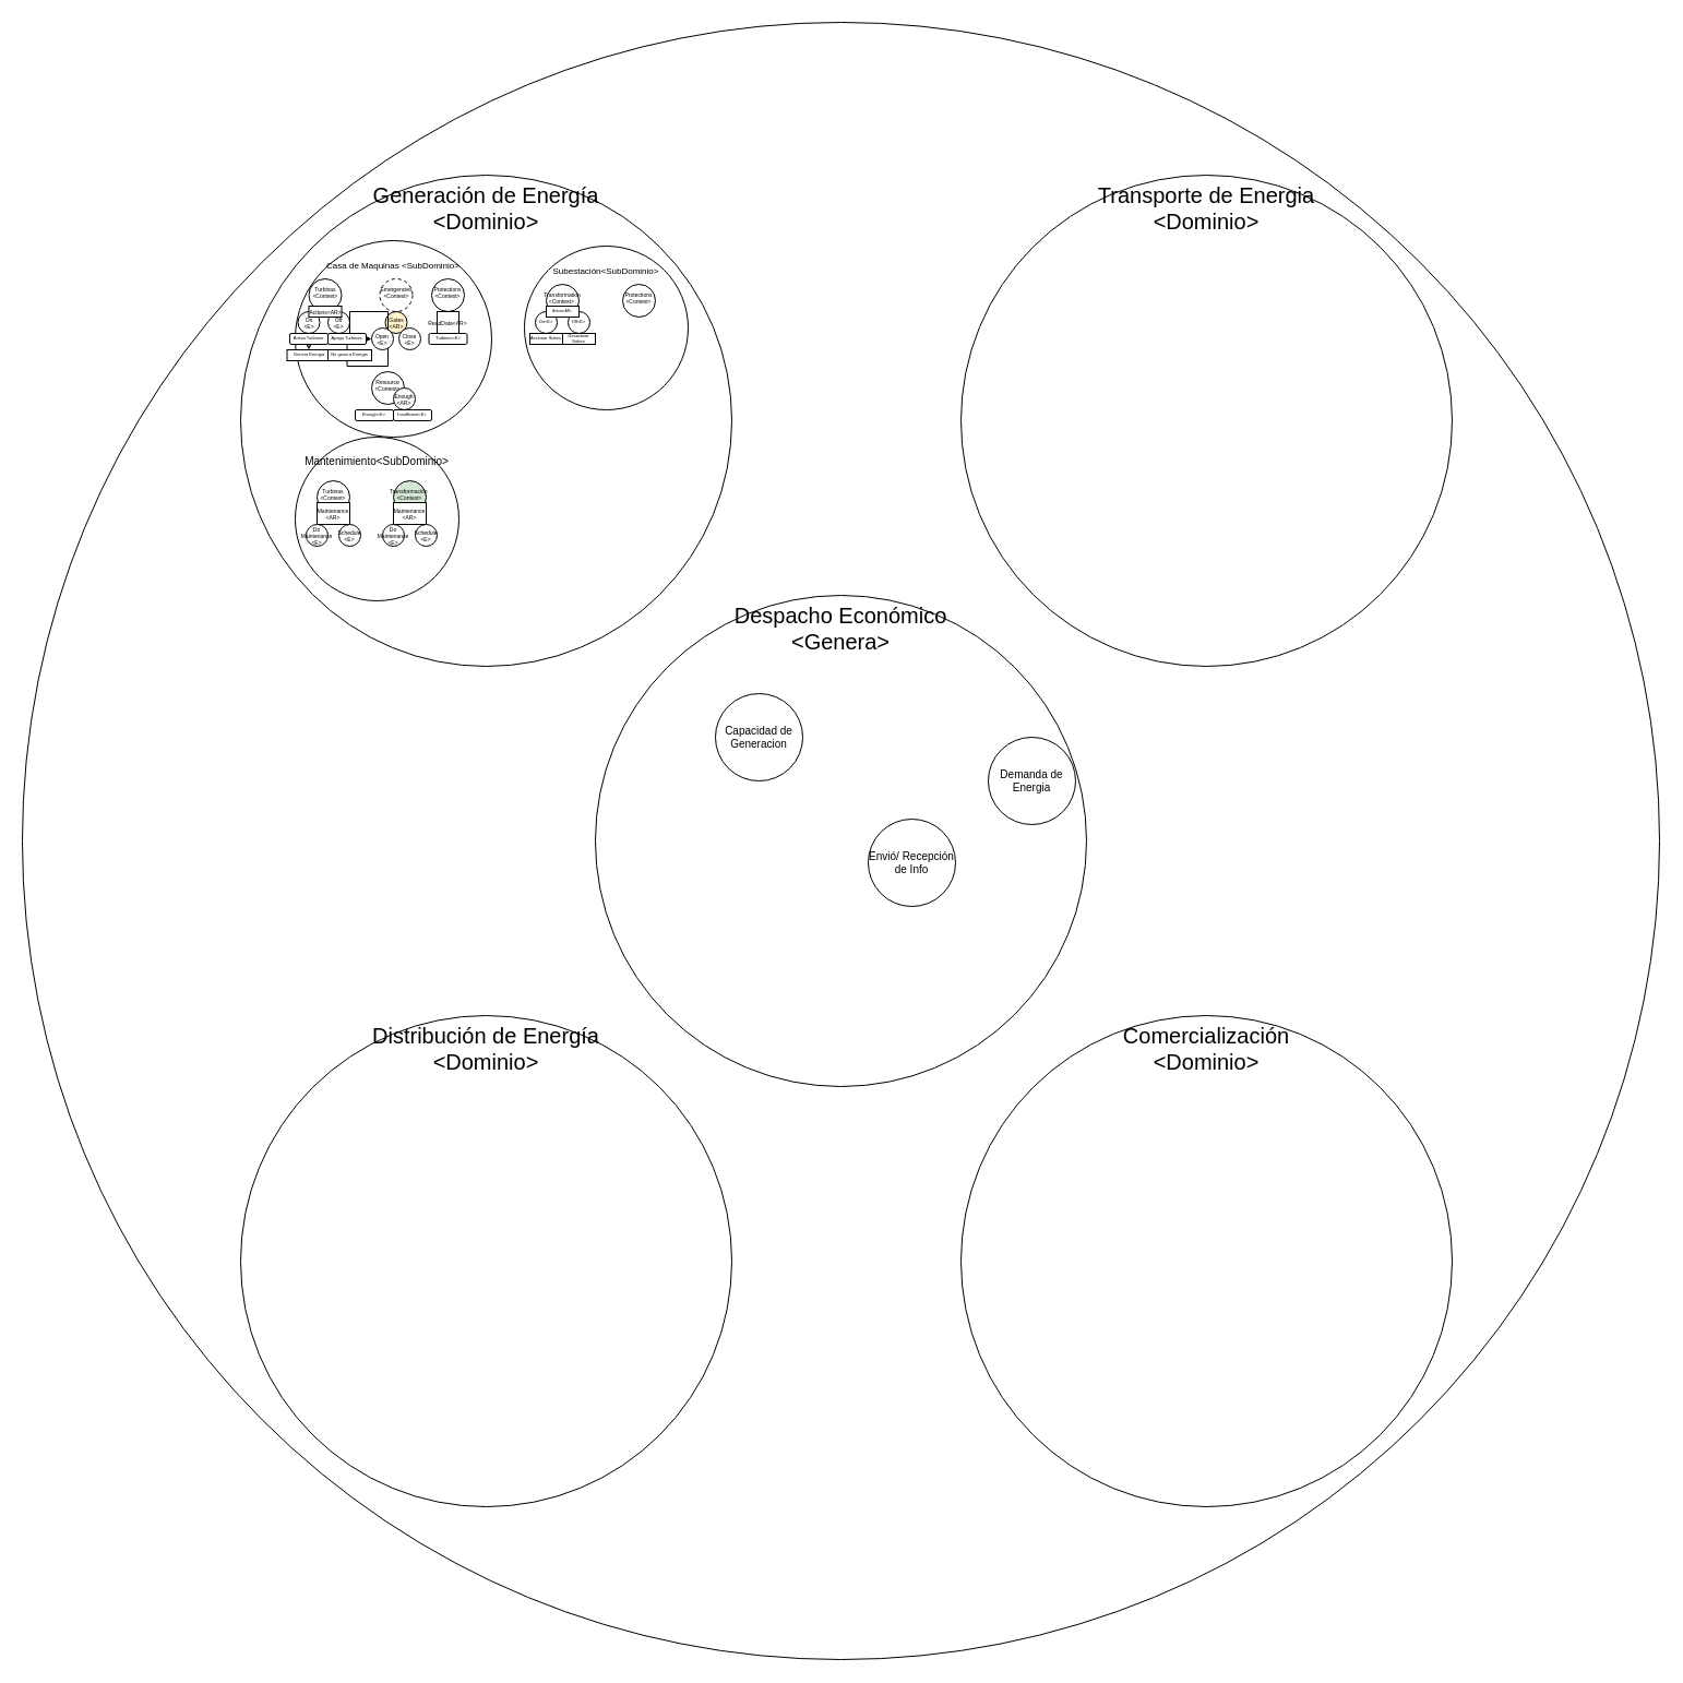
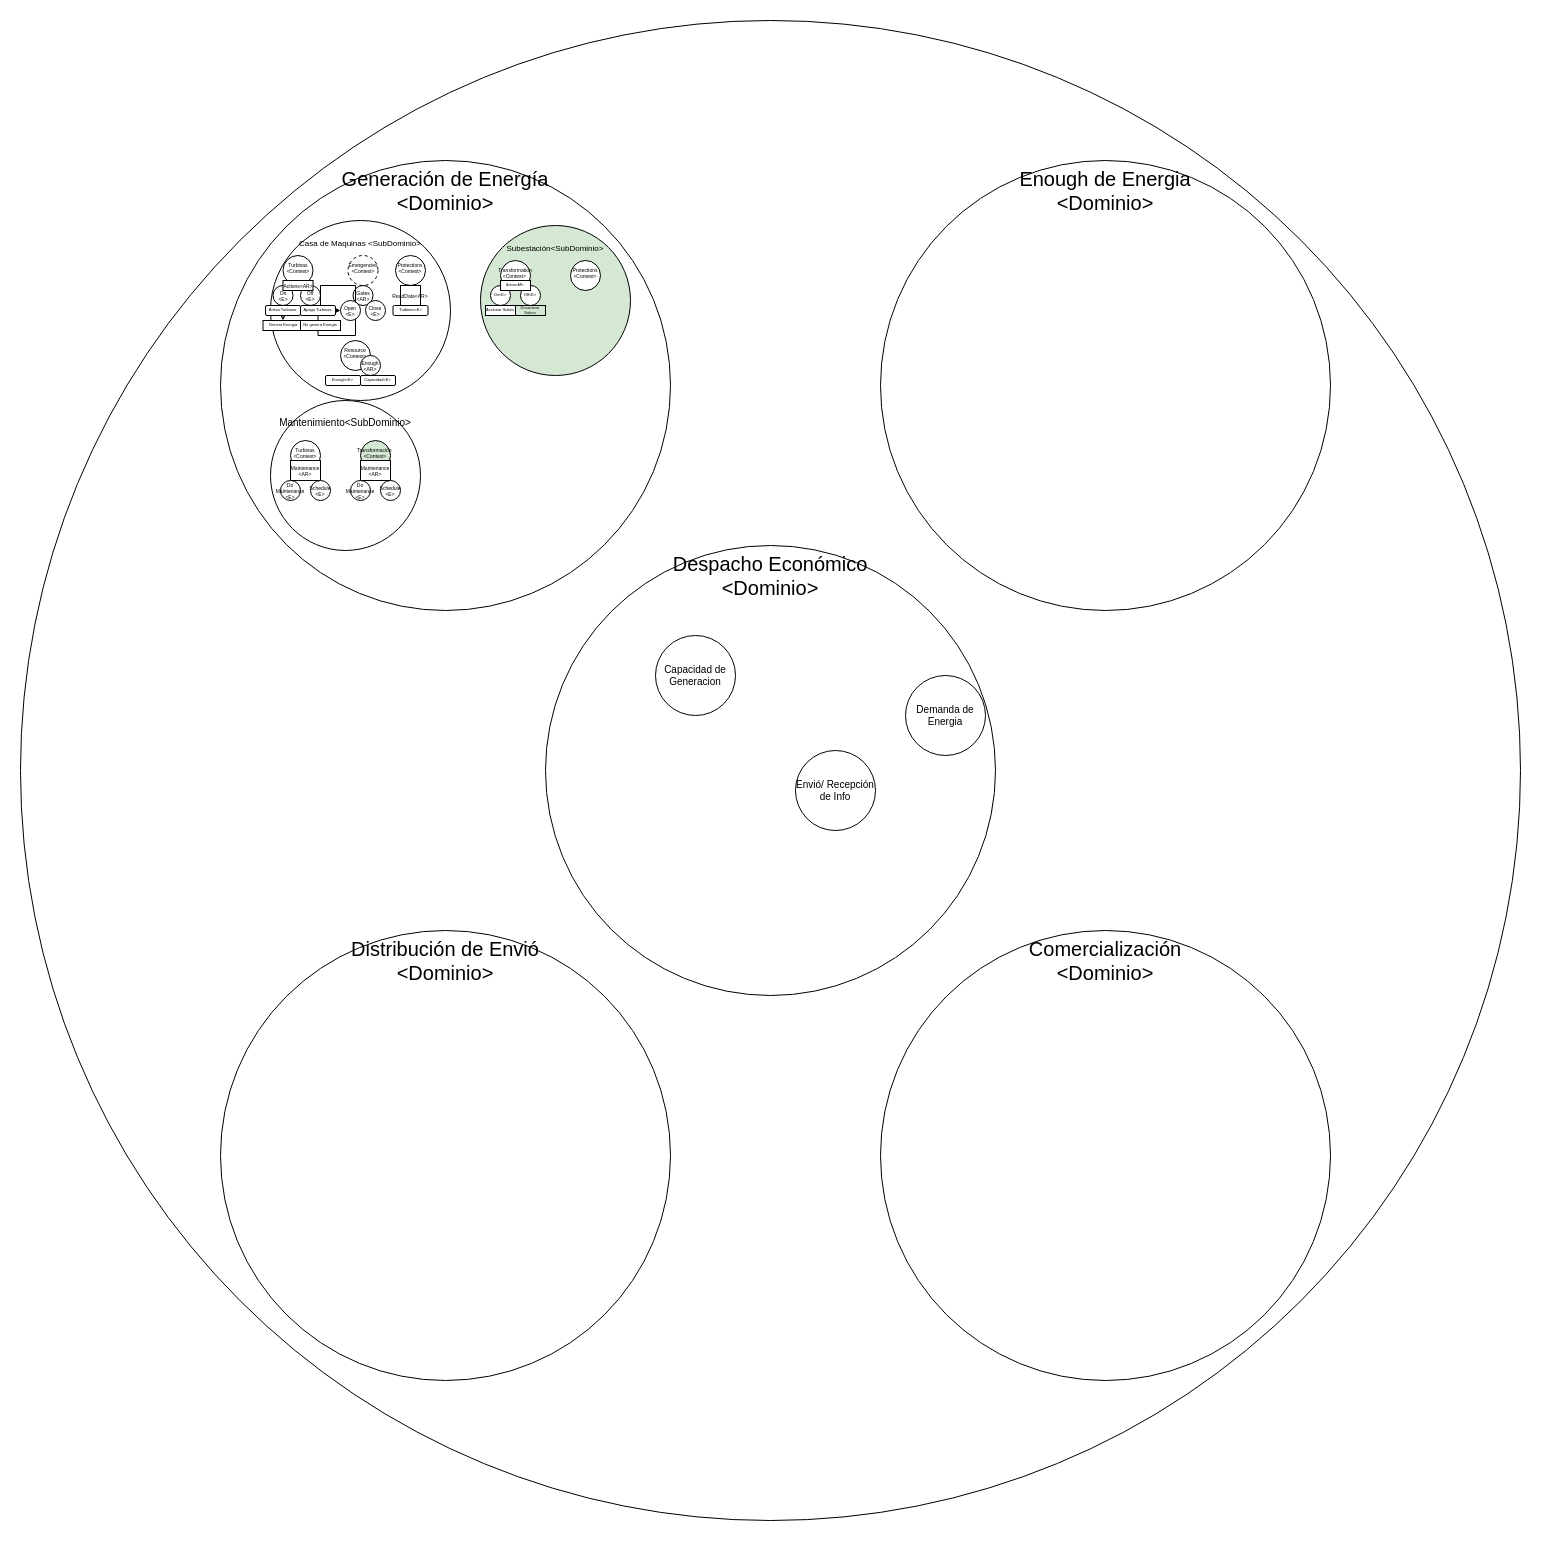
- <mxCell id="4" value="Transporte de Energia&lt;br style=&quot;font-size: 20px;&quot;&gt;&amp;lt;Dominio&amp;gt;" style="ellipse;whiteSpace=wrap;html=1;fontSize=20;verticalAlign=top;" parent="1" vertex="1"><mxGeometry x="880" y="160" width="450" height="450" as="geometry" /></mxCell>
+ <mxCell id="4" value="Enough de Energia&lt;br style=&quot;font-size: 20px;&quot;&gt;&amp;lt;Dominio&amp;gt;" style="ellipse;whiteSpace=wrap;html=1;fontSize=20;verticalAlign=top;" parent="1" vertex="1"><mxGeometry x="880" y="160" width="450" height="450" as="geometry" /></mxCell>
- <mxCell id="14" value="Gates&lt;br&gt;&amp;lt;AR&amp;gt;" style="ellipse;whiteSpace=wrap;html=1;aspect=fixed;fontSize=5;fillColor=#fff2cc;" parent="1" vertex="1"><mxGeometry x="352.5" y="285" width="20" height="20" as="geometry" /></mxCell>
+ <mxCell id="14" value="Gates&lt;br&gt;&amp;lt;AR&amp;gt;" style="ellipse;whiteSpace=wrap;html=1;aspect=fixed;fontSize=5;" parent="1" vertex="1"><mxGeometry x="352.5" y="285" width="20" height="20" as="geometry" /></mxCell>
- <mxCell id="9" value="&lt;font style=&quot;&quot;&gt;&lt;span style=&quot;font-size: 8px;&quot;&gt;Subestación&amp;lt;SubDominio&amp;gt;&lt;/span&gt;&lt;br&gt;&lt;font size=&quot;1&quot;&gt;&lt;br&gt;&lt;/font&gt;&lt;/font&gt;" style="ellipse;whiteSpace=wrap;html=1;aspect=fixed;fontSize=20;verticalAlign=top;" parent="1" vertex="1"><mxGeometry x="480" y="225" width="150" height="150" as="geometry" /></mxCell>
+ <mxCell id="9" value="&lt;font style=&quot;&quot;&gt;&lt;span style=&quot;font-size: 8px;&quot;&gt;Subestación&amp;lt;SubDominio&amp;gt;&lt;/span&gt;&lt;br&gt;&lt;font size=&quot;1&quot;&gt;&lt;br&gt;&lt;/font&gt;&lt;/font&gt;" style="ellipse;whiteSpace=wrap;html=1;aspect=fixed;fontSize=20;verticalAlign=top;fillColor=#d5e8d4;" parent="1" vertex="1"><mxGeometry x="480" y="225" width="150" height="150" as="geometry" /></mxCell>
- <mxCell id="27" value="Desactivar Subes" style="rounded=0;whiteSpace=wrap;html=1;fontSize=4;" parent="1" vertex="1"><mxGeometry x="515" y="305" width="30" height="10" as="geometry" /></mxCell>
+ <mxCell id="27" value="Desactivar Subes" style="rounded=0;whiteSpace=wrap;html=1;fontSize=4;fillColor=#d5e8d4;" parent="1" vertex="1"><mxGeometry x="515" y="305" width="30" height="10" as="geometry" /></mxCell>
- <mxCell id="34" value="Insufficient&amp;lt;E&amp;gt;" style="rounded=1;whiteSpace=wrap;html=1;fontSize=4;" parent="1" vertex="1"><mxGeometry x="360" y="375" width="35" height="10" as="geometry" /></mxCell>
+ <mxCell id="34" value="Capacidad&amp;lt;E&amp;gt;" style="rounded=1;whiteSpace=wrap;html=1;fontSize=4;" parent="1" vertex="1"><mxGeometry x="360" y="375" width="35" height="10" as="geometry" /></mxCell>
- <mxCell id="7" value="Despacho Económico&lt;br style=&quot;font-size: 20px;&quot;&gt;&amp;lt;Genera&amp;gt;" style="ellipse;whiteSpace=wrap;html=1;verticalAlign=top;fontSize=20;" parent="1" vertex="1"><mxGeometry x="545" y="545" width="450" height="450" as="geometry" /></mxCell>
+ <mxCell id="7" value="Despacho Económico&lt;br style=&quot;font-size: 20px;&quot;&gt;&amp;lt;Dominio&amp;gt;" style="ellipse;whiteSpace=wrap;html=1;verticalAlign=top;fontSize=20;" parent="1" vertex="1"><mxGeometry x="545" y="545" width="450" height="450" as="geometry" /></mxCell>
- <mxCell id="5" value="Distribución de Energía&lt;br&gt;&amp;lt;Dominio&amp;gt;" style="ellipse;whiteSpace=wrap;html=1;fontSize=20;verticalAlign=top;" parent="1" vertex="1"><mxGeometry x="220" y="930" width="450" height="450" as="geometry" /></mxCell>
+ <mxCell id="5" value="Distribución de Envió&lt;br&gt;&amp;lt;Dominio&amp;gt;" style="ellipse;whiteSpace=wrap;html=1;fontSize=20;verticalAlign=top;" parent="1" vertex="1"><mxGeometry x="220" y="930" width="450" height="450" as="geometry" /></mxCell>
